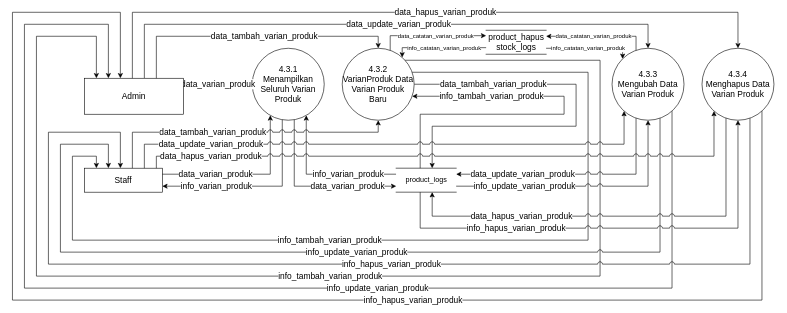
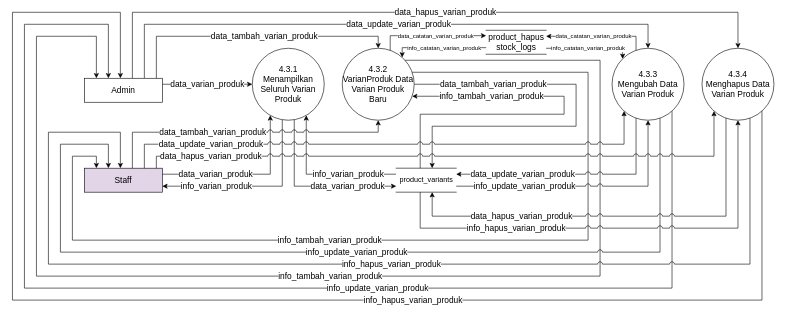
- <mxCell id="6" value="Admin" style="rounded=0;whiteSpace=wrap;html=1;fontSize=14;" parent="1" vertex="1"><mxGeometry x="140" y="130" width="165" height="60" as="geometry" /></mxCell>
+ <mxCell id="6" value="Admin" style="rounded=0;whiteSpace=wrap;html=1;fontSize=14;" parent="1" vertex="1"><mxGeometry x="140" y="130" width="130" height="40" as="geometry" /></mxCell>
- <mxCell id="12" value="Staff" style="rounded=0;whiteSpace=wrap;html=1;fontSize=14;" parent="1" vertex="1"><mxGeometry x="140" y="280" width="130" height="40" as="geometry" /></mxCell>
+ <mxCell id="12" value="Staff" style="rounded=0;whiteSpace=wrap;html=1;fontSize=14;fillColor=#e1d5e7;" parent="1" vertex="1"><mxGeometry x="140" y="280" width="130" height="40" as="geometry" /></mxCell>
- <mxCell id="11" value="product_logs" style="html=1;dashed=0;whitespace=wrap;shape=partialRectangle;right=0;left=0;fontSize=12;" parent="1" vertex="1"><mxGeometry x="660" y="280" width="100" height="40" as="geometry" /></mxCell>
+ <mxCell id="11" value="product_variants" style="html=1;dashed=0;whitespace=wrap;shape=partialRectangle;right=0;left=0;fontSize=12;" parent="1" vertex="1"><mxGeometry x="660" y="280" width="100" height="40" as="geometry" /></mxCell>
